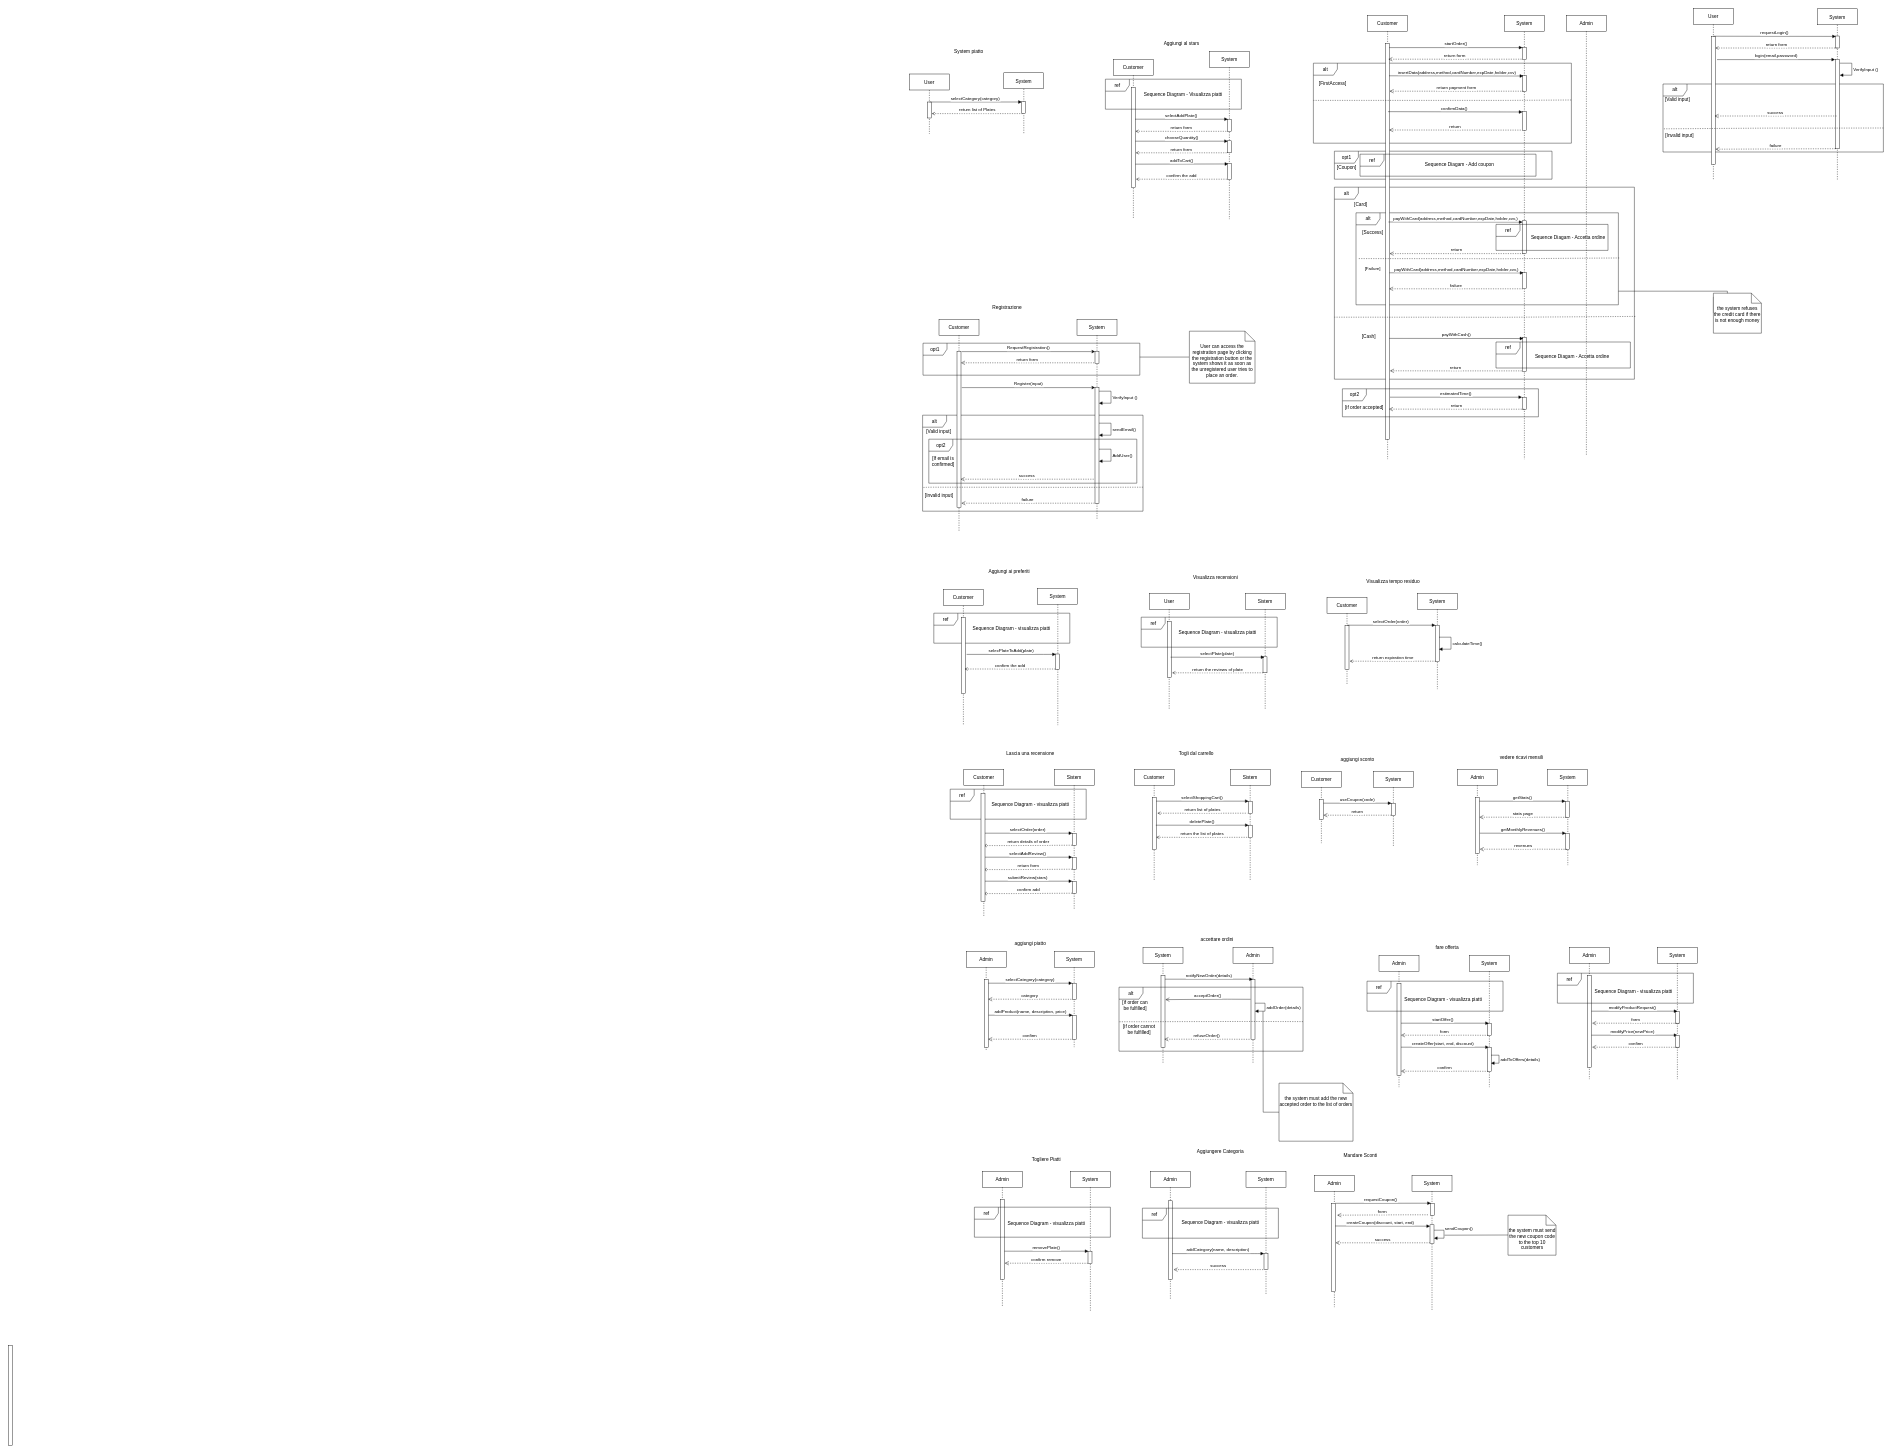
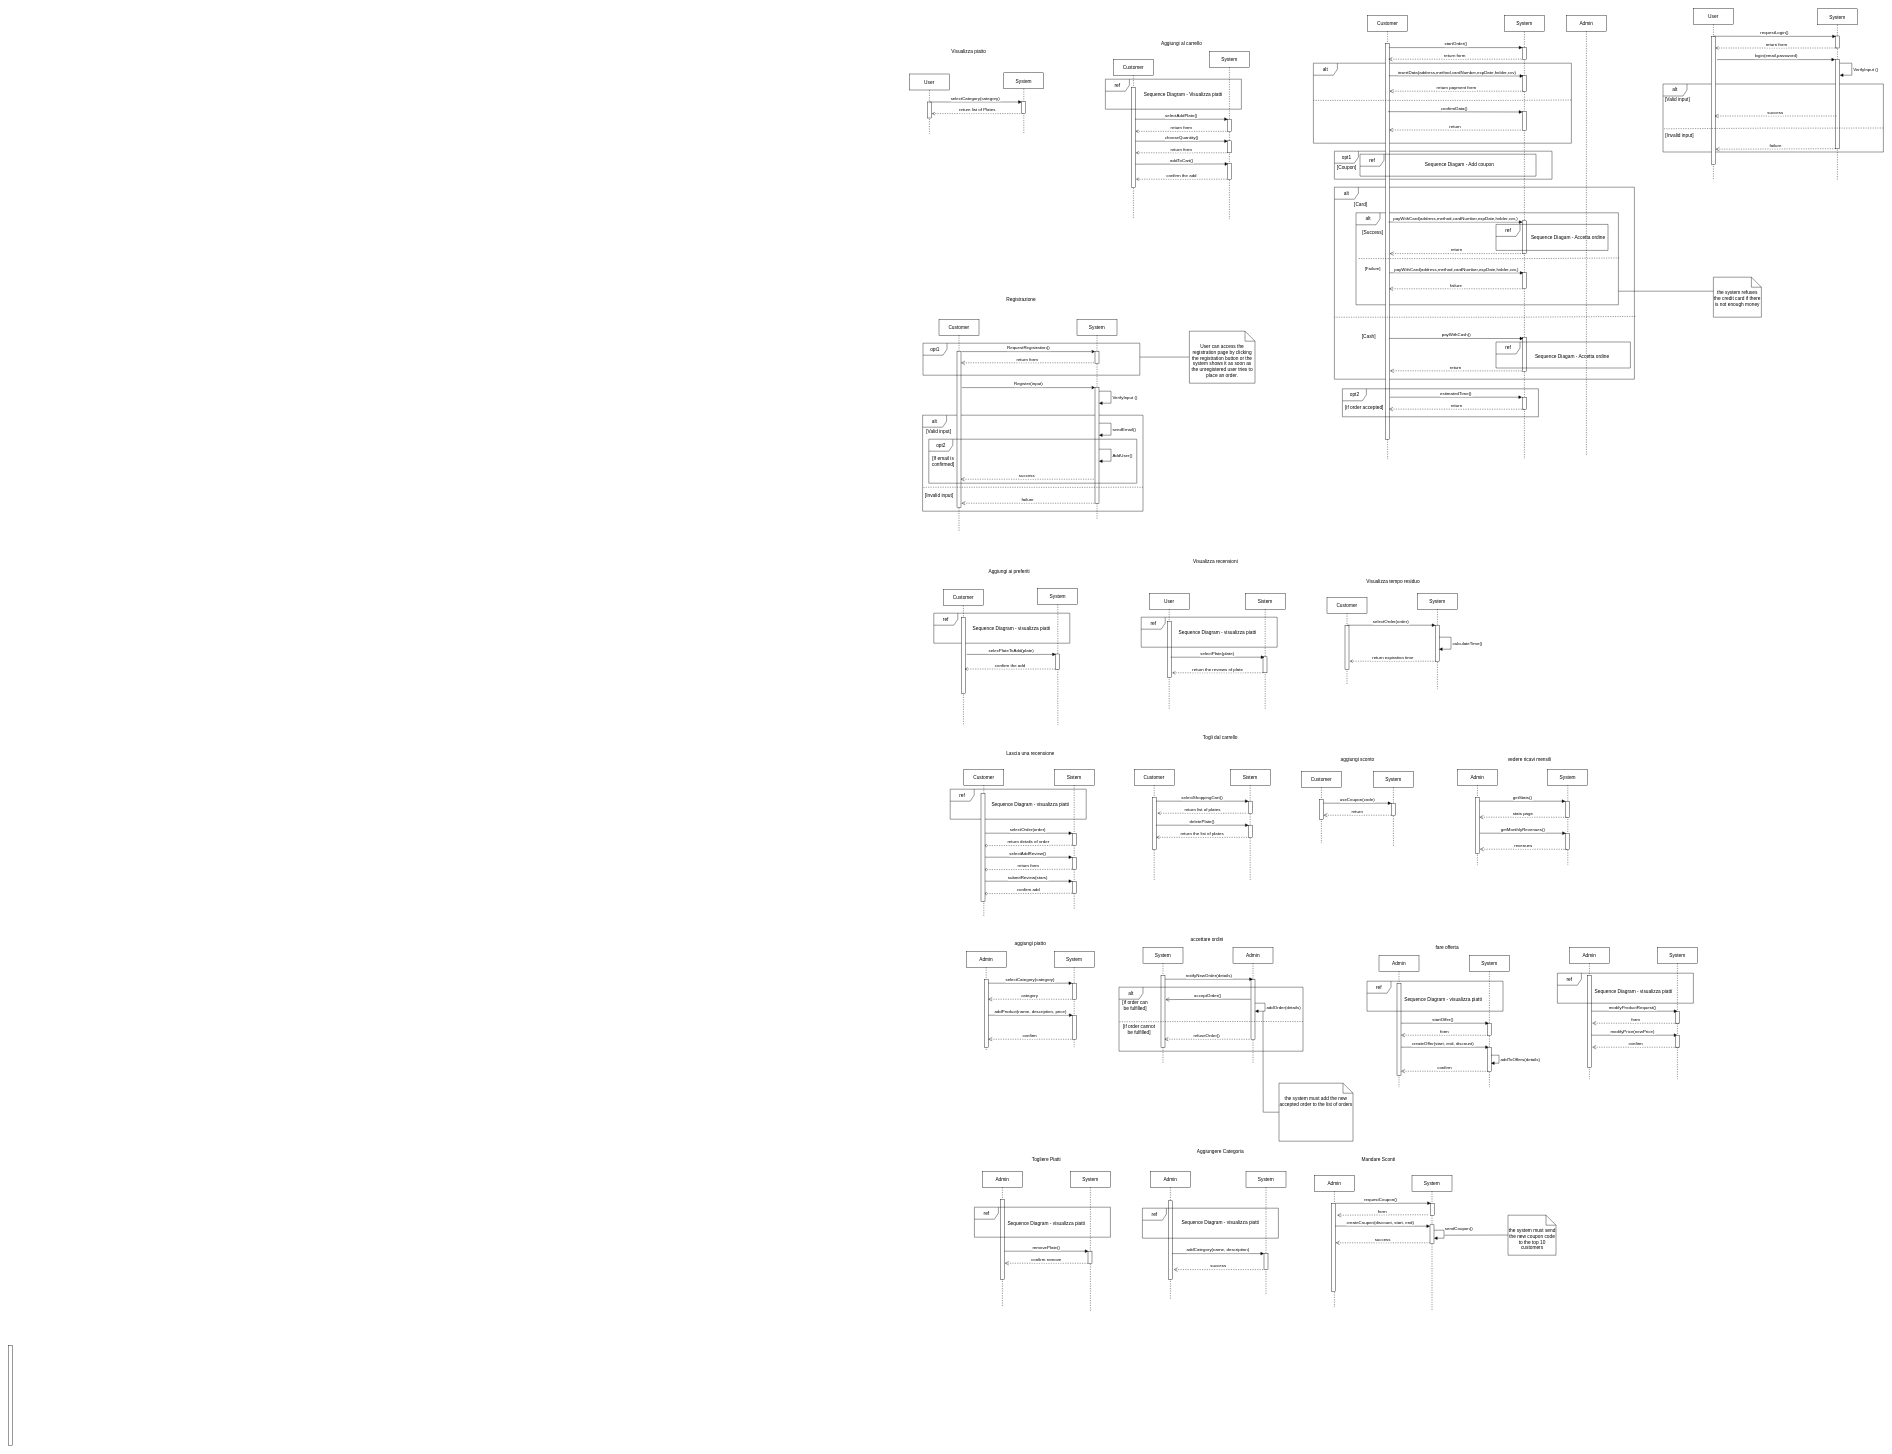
- <mxCell id="117" value="Aggiungi al stars" style="text;html=1;align=center;verticalAlign=middle;resizable=0;points=[];autosize=1;strokeColor=none;" vertex="1" parent="1"><mxGeometry x="2893" y="97" width="120" height="20" as="geometry" /></mxCell>
+ <mxCell id="117" value="Aggiungi al carrello" style="text;html=1;align=center;verticalAlign=middle;resizable=0;points=[];autosize=1;strokeColor=none;" vertex="1" parent="1"><mxGeometry x="2893" y="97" width="120" height="20" as="geometry" /></mxCell>
- <mxCell id="242" value="System piatto" style="text;html=1;align=center;verticalAlign=middle;resizable=0;points=[];autosize=1;strokeColor=none;" vertex="1" parent="1"><mxGeometry x="2371" y="117" width="100" height="20" as="geometry" /></mxCell>
+ <mxCell id="242" value="Visualizza piatto" style="text;html=1;align=center;verticalAlign=middle;resizable=0;points=[];autosize=1;strokeColor=none;" vertex="1" parent="1"><mxGeometry x="2371" y="117" width="100" height="20" as="geometry" /></mxCell>
- <mxCell id="211" value="[FirstAccess]" style="text;html=1;align=center;verticalAlign=middle;resizable=0;points=[];autosize=1;strokeColor=none;" vertex="1" parent="1"><mxGeometry x="3290.5" y="197" width="80" height="20" as="geometry" /></mxCell>
- <mxCell id="204" value="Registrazione" style="text;html=1;align=center;verticalAlign=middle;resizable=0;points=[];autosize=1;strokeColor=none;" vertex="1" parent="1"><mxGeometry x="2472" y="757" width="90" height="20" as="geometry" /></mxCell>
+ <mxCell id="204" value="Registrazione" style="text;html=1;align=center;verticalAlign=middle;resizable=0;points=[];autosize=1;strokeColor=none;" vertex="1" parent="1"><mxGeometry x="2507" y="737" width="90" height="20" as="geometry" /></mxCell>
- <mxCell id="238" value="the system refuses the credit card if there is not enough money" style="shape=note2;boundedLbl=1;whiteSpace=wrap;html=1;size=25;verticalAlign=top;align=center;" vertex="1" parent="1"><mxGeometry x="4283" y="732" width="120" height="100" as="geometry" /></mxCell>
+ <mxCell id="238" value="the system refuses the credit card if there is not enough money" style="shape=note2;boundedLbl=1;whiteSpace=wrap;html=1;size=25;verticalAlign=top;align=center;" vertex="1" parent="1"><mxGeometry x="4283" y="692" width="120" height="100" as="geometry" /></mxCell>
- <mxCell id="131" value="Visualizza recensioni" style="text;html=1;align=center;verticalAlign=middle;resizable=0;points=[];autosize=1;strokeColor=none;" vertex="1" parent="1"><mxGeometry x="2972.5" y="1432" width="130" height="20" as="geometry" /></mxCell>
+ <mxCell id="131" value="Visualizza recensioni" style="text;html=1;align=center;verticalAlign=middle;resizable=0;points=[];autosize=1;strokeColor=none;" vertex="1" parent="1"><mxGeometry x="2972.5" y="1392" width="130" height="20" as="geometry" /></mxCell>
- <mxCell id="159" value="Togli dal carrello" style="text;html=1;align=center;verticalAlign=middle;resizable=0;points=[];autosize=1;strokeColor=none;" vertex="1" parent="1"><mxGeometry x="2935" y="1872" width="110" height="20" as="geometry" /></mxCell>
+ <mxCell id="159" value="Togli dal carrello" style="text;html=1;align=center;verticalAlign=middle;resizable=0;points=[];autosize=1;strokeColor=none;" vertex="1" parent="1"><mxGeometry x="2995" y="1832" width="110" height="20" as="geometry" /></mxCell>
- <mxCell id="23" value="vedere ricavi mensili" style="text;html=1;align=center;verticalAlign=middle;resizable=0;points=[];autosize=1;strokeColor=none;" parent="1" vertex="1"><mxGeometry x="3743" y="1882" width="120" height="20" as="geometry" /></mxCell>
+ <mxCell id="23" value="vedere ricavi mensili" style="text;html=1;align=center;verticalAlign=middle;resizable=0;points=[];autosize=1;strokeColor=none;" parent="1" vertex="1"><mxGeometry x="3763" y="1887" width="120" height="20" as="geometry" /></mxCell>
- <mxCell id="44" value="accettare ordini" style="text;html=1;align=center;verticalAlign=middle;resizable=0;points=[];autosize=1;strokeColor=none;" parent="1" vertex="1"><mxGeometry x="2992" y="2337" width="100" height="20" as="geometry" /></mxCell>
+ <mxCell id="44" value="accettare ordini" style="text;html=1;align=center;verticalAlign=middle;resizable=0;points=[];autosize=1;strokeColor=none;" parent="1" vertex="1"><mxGeometry x="2967" y="2337" width="100" height="20" as="geometry" /></mxCell>
- <mxCell id="95" value="Mandare Sconti&amp;nbsp;" style="text;html=1;align=center;verticalAlign=middle;resizable=0;points=[];autosize=1;strokeColor=none;" vertex="1" parent="1"><mxGeometry x="3351.5" y="2877" width="100" height="20" as="geometry" /></mxCell>
+ <mxCell id="95" value="Mandare Sconti&amp;nbsp;" style="text;html=1;align=center;verticalAlign=middle;resizable=0;points=[];autosize=1;strokeColor=none;" vertex="1" parent="1"><mxGeometry x="3396.5" y="2887" width="100" height="20" as="geometry" /></mxCell>
